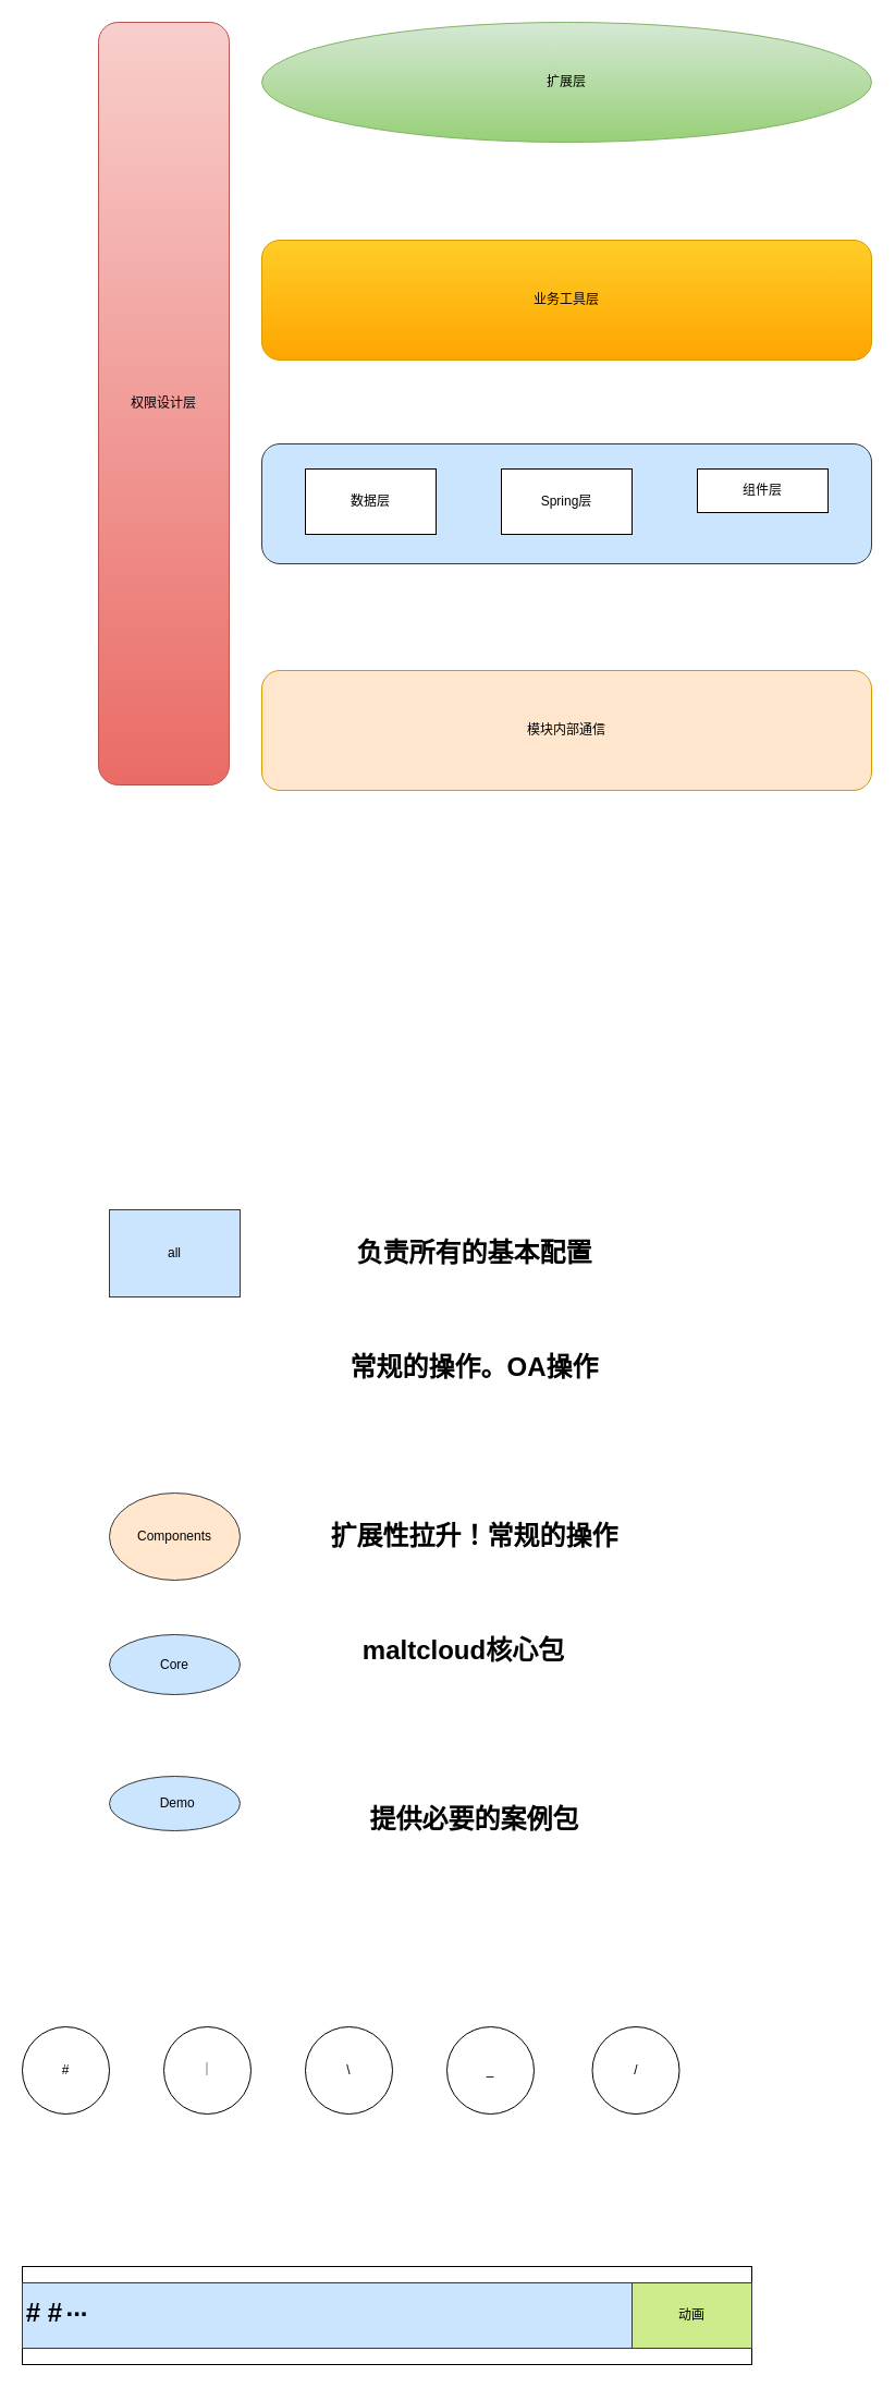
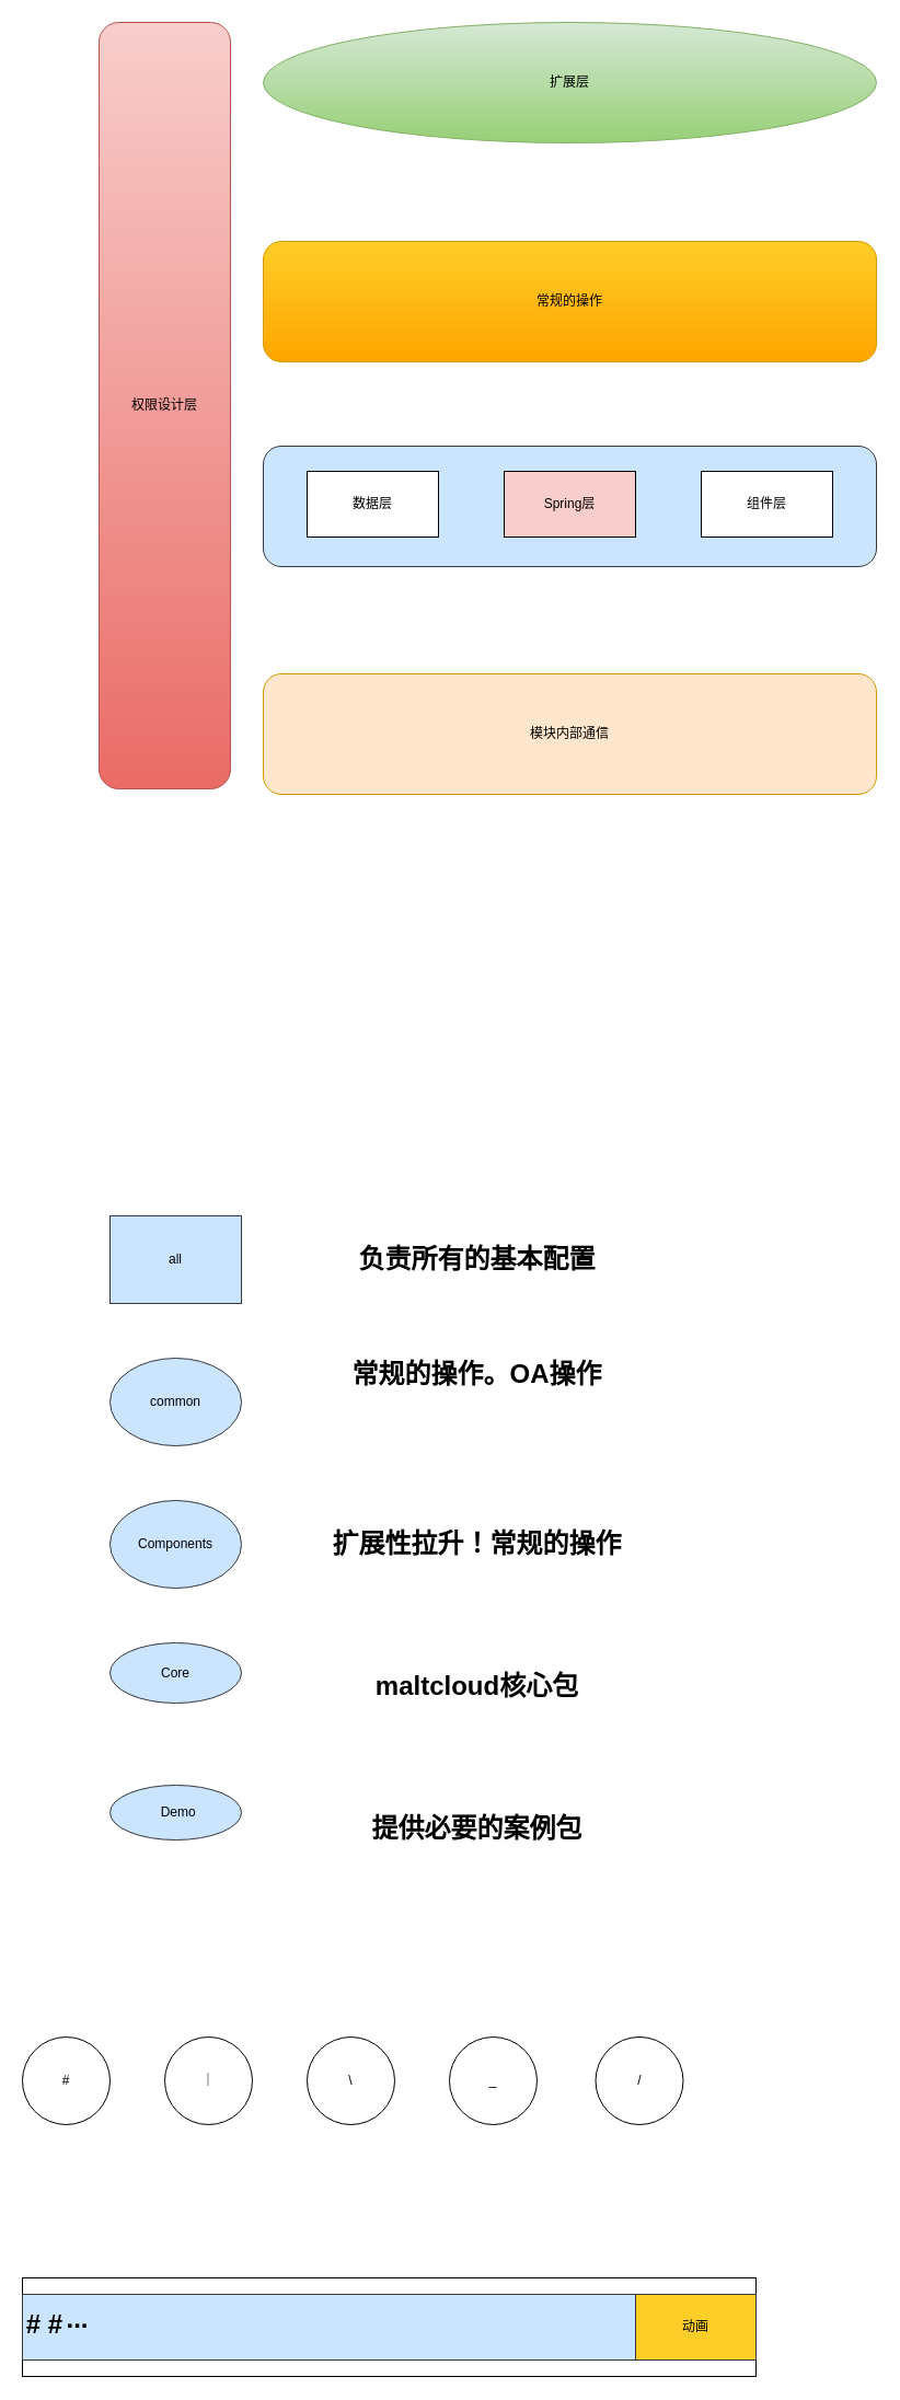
- <mxCell id="6" value="业务工具层" style="rounded=1;whiteSpace=wrap;html=1;fillColor=#ffcd28;gradientColor=#ffa500;strokeColor=#d79b00;" vertex="1" parent="1"><mxGeometry x="240" y="220" width="560" height="110" as="geometry" /></mxCell>
+ <mxCell id="6" value="常规的操作" style="rounded=1;whiteSpace=wrap;html=1;fillColor=#ffcd28;gradientColor=#ffa500;strokeColor=#d79b00;" vertex="1" parent="1"><mxGeometry x="240" y="220" width="560" height="110" as="geometry" /></mxCell>
- <mxCell id="5" value="组件层" style="rounded=0;whiteSpace=wrap;html=1;" vertex="1" parent="1"><mxGeometry x="640" y="430" width="120" height="40" as="geometry" /></mxCell>
+ <mxCell id="5" value="组件层" style="rounded=0;whiteSpace=wrap;html=1;" vertex="1" parent="1"><mxGeometry x="640" y="430" width="120" height="60" as="geometry" /></mxCell>
- <mxCell id="4" value="Spring层" style="rounded=0;whiteSpace=wrap;html=1;" vertex="1" parent="1"><mxGeometry x="460" y="430" width="120" height="60" as="geometry" /></mxCell>
+ <mxCell id="4" value="Spring层" style="rounded=0;whiteSpace=wrap;html=1;fillColor=#f8cecc;" vertex="1" parent="1"><mxGeometry x="460" y="430" width="120" height="60" as="geometry" /></mxCell>
+ <mxCell id="12" value="common" style="ellipse;whiteSpace=wrap;html=1;fillColor=#cce5ff;strokeColor=#36393d;" vertex="1" parent="1"><mxGeometry x="100" y="1240" width="120" height="80" as="geometry" /></mxCell>
- <mxCell id="14" value="Components" style="ellipse;whiteSpace=wrap;html=1;fillColor=#ffe6cc;strokeColor=#36393d;" vertex="1" parent="1"><mxGeometry x="100" y="1370" width="120" height="80" as="geometry" /></mxCell>
+ <mxCell id="14" value="Components" style="ellipse;whiteSpace=wrap;html=1;fillColor=#cce5ff;strokeColor=#36393d;" vertex="1" parent="1"><mxGeometry x="100" y="1370" width="120" height="80" as="geometry" /></mxCell>
- <mxCell id="17" value="maltcloud核心包" style="text;strokeColor=none;fillColor=none;html=1;fontSize=24;fontStyle=1;verticalAlign=middle;align=center;" vertex="1" parent="1"><mxGeometry x="270" y="1495" width="310" height="40" as="geometry" /></mxCell>
+ <mxCell id="17" value="maltcloud核心包" style="text;strokeColor=none;fillColor=none;html=1;fontSize=24;fontStyle=1;verticalAlign=middle;align=center;" vertex="1" parent="1"><mxGeometry x="280" y="1520" width="310" height="40" as="geometry" /></mxCell>
- <mxCell id="30" value="动画" style="rounded=0;whiteSpace=wrap;html=1;fillColor=#cdeb8b;strokeColor=#36393d;" vertex="1" parent="1"><mxGeometry x="580" y="2095" width="110" height="60" as="geometry" /></mxCell>
+ <mxCell id="30" value="动画" style="rounded=0;whiteSpace=wrap;html=1;fillColor=#ffcd28;strokeColor=#36393d;" vertex="1" parent="1"><mxGeometry x="580" y="2095" width="110" height="60" as="geometry" /></mxCell>
